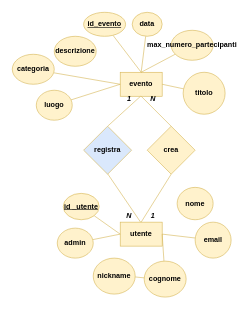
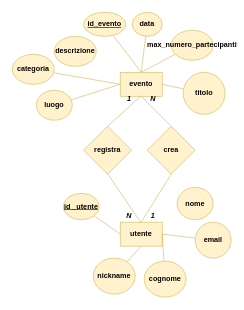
- <mxCell id="31" value="registra" style="rhombus;whiteSpace=wrap;html=1;fillColor=#dae8fc;strokeColor=#d6b656;fontStyle=1;horizontal=1;verticalAlign=middle;" vertex="1" parent="1"><mxGeometry x="139" y="210" width="80" height="80" as="geometry" /></mxCell>
+ <mxCell id="31" value="registra" style="rhombus;whiteSpace=wrap;html=1;fillColor=#fff2cc;strokeColor=#d6b656;fontStyle=1;horizontal=1;verticalAlign=middle;" vertex="1" parent="1"><mxGeometry x="139" y="210" width="80" height="80" as="geometry" /></mxCell>
- <mxCell id="16" style="rounded=0;orthogonalLoop=1;jettySize=auto;html=1;entryX=0;entryY=0.5;entryDx=0;entryDy=0;endArrow=none;endFill=0;fillColor=#fff2cc;strokeColor=#d6b656;fontStyle=1;horizontal=1;verticalAlign=middle;" edge="1" parent="1" source="17" target="3"><mxGeometry relative="1" as="geometry" /></mxCell>
- <mxCell id="17" value="admin" style="ellipse;whiteSpace=wrap;html=1;fillColor=#fff2cc;strokeColor=#d6b656;fontStyle=1;horizontal=1;verticalAlign=middle;" vertex="1" parent="1"><mxGeometry x="95" y="380" width="60" height="50" as="geometry" /></mxCell>
- <mxCell id="14" style="rounded=0;orthogonalLoop=1;jettySize=auto;html=1;endArrow=none;endFill=0;fillColor=#fff2cc;strokeColor=#d6b656;fontStyle=1;horizontal=1;verticalAlign=middle;" edge="1" parent="1" source="15" target="13"><mxGeometry relative="1" as="geometry" /></mxCell>
+ <mxCell id="14" style="rounded=0;orthogonalLoop=1;jettySize=auto;html=1;entryX=0.5;entryY=1;entryDx=0;entryDy=0;endArrow=none;endFill=0;fillColor=#fff2cc;strokeColor=#d6b656;fontStyle=1;horizontal=1;verticalAlign=middle;" edge="1" parent="1" source="15" target="3"><mxGeometry relative="1" as="geometry" /></mxCell>
